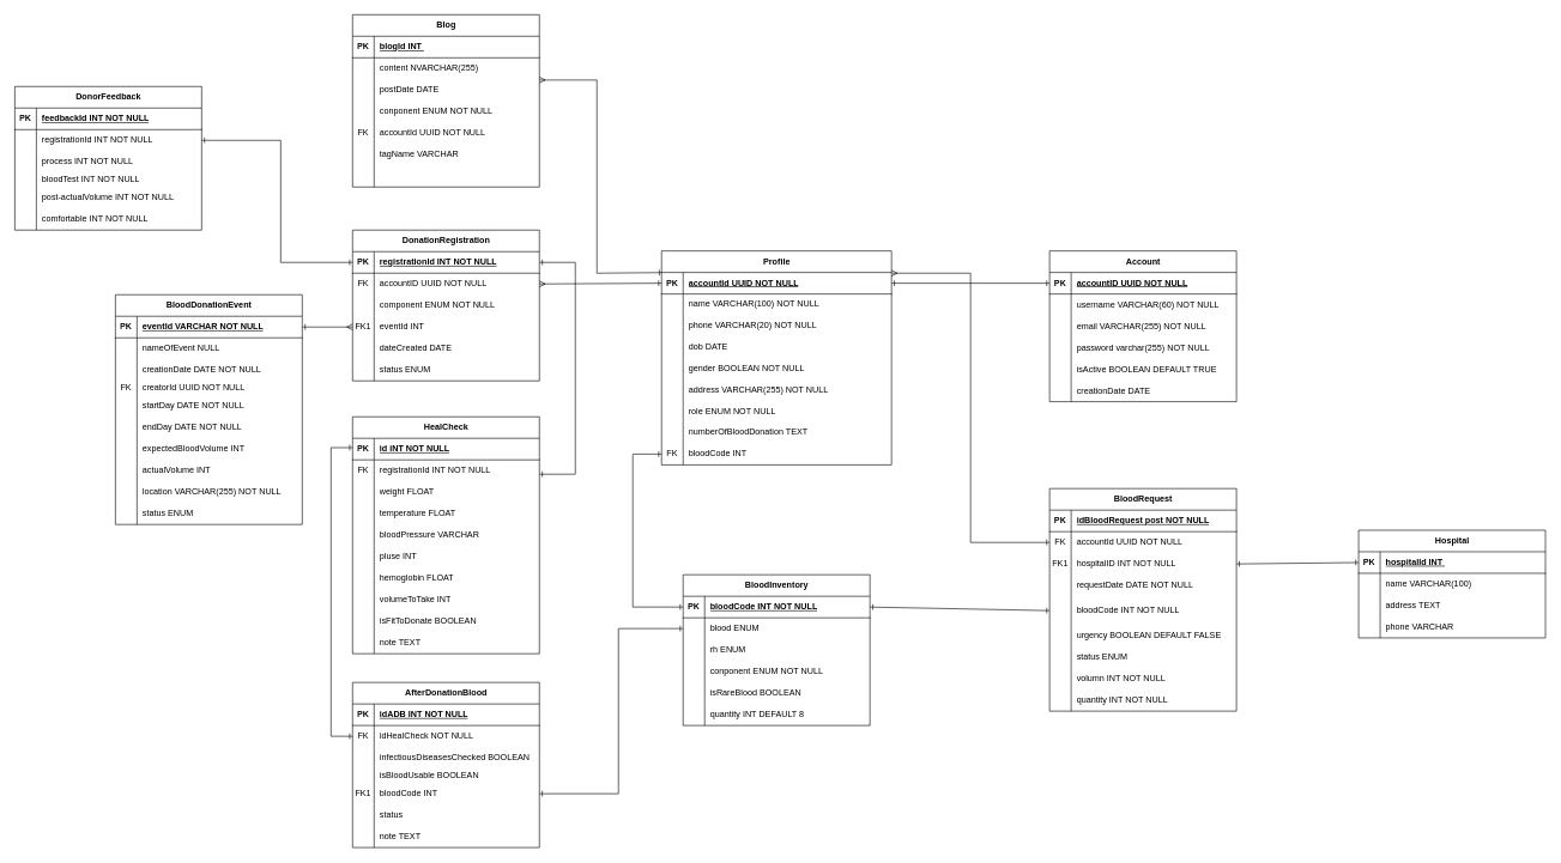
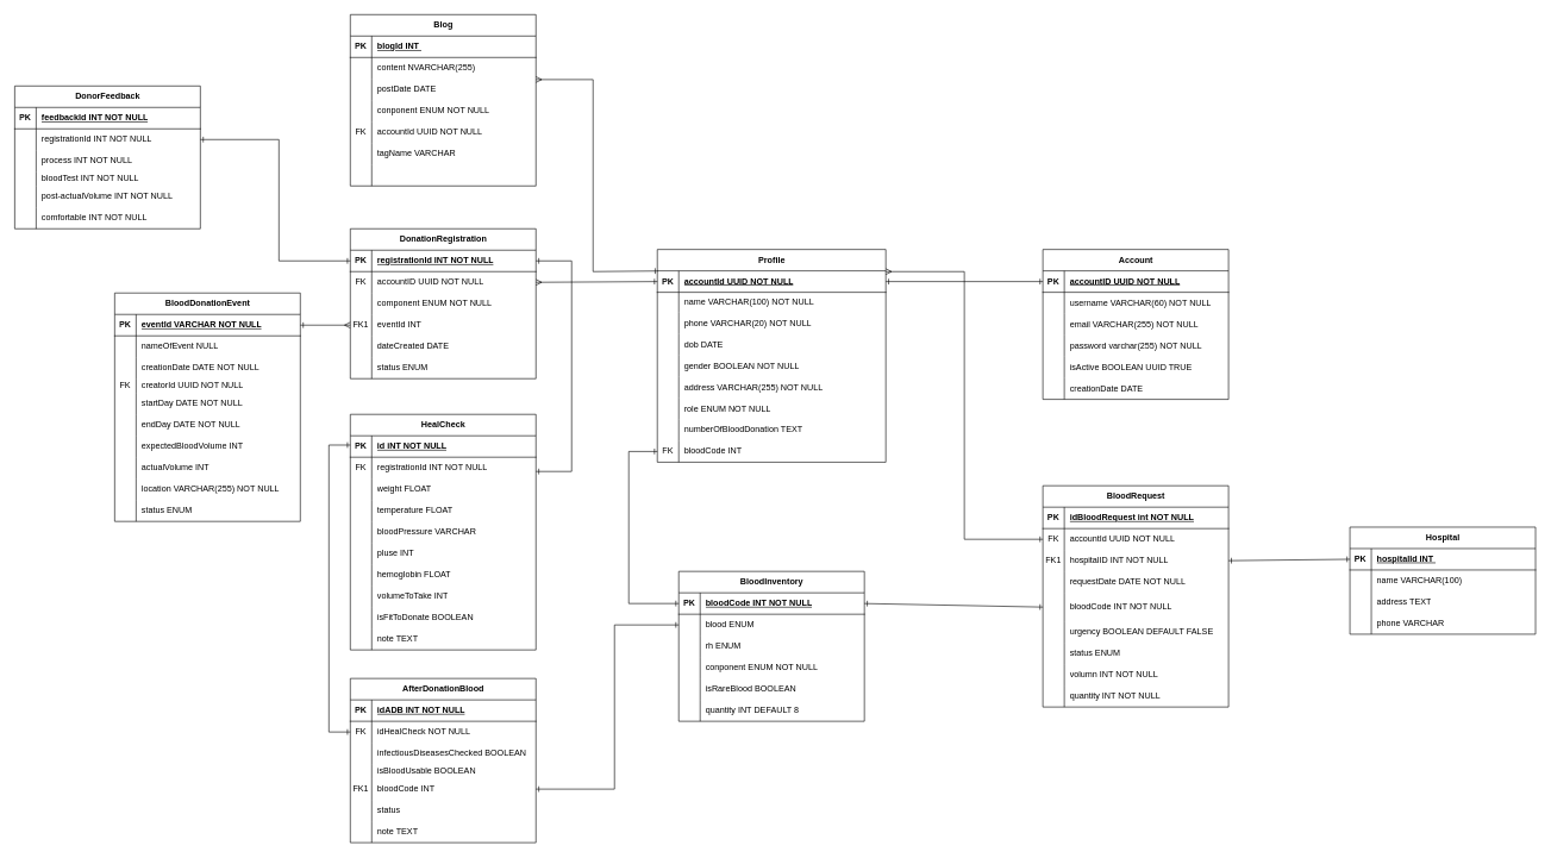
- <mxCell id="142" value="isActive BOOLEAN DEFAULT TRUE" style="shape=partialRectangle;connectable=0;fillColor=none;top=0;left=0;bottom=0;right=0;align=left;spacingLeft=6;overflow=hidden;whiteSpace=wrap;html=1;" vertex="1" parent="140"><mxGeometry x="30" width="230" height="30" as="geometry"><mxRectangle width="230" height="30" as="alternateBounds" /></mxGeometry></mxCell>
+ <mxCell id="142" value="isActive BOOLEAN UUID TRUE" style="shape=partialRectangle;connectable=0;fillColor=none;top=0;left=0;bottom=0;right=0;align=left;spacingLeft=6;overflow=hidden;whiteSpace=wrap;html=1;" vertex="1" parent="140"><mxGeometry x="30" width="230" height="30" as="geometry"><mxRectangle width="230" height="30" as="alternateBounds" /></mxGeometry></mxCell>
- <mxCell id="33" value="idBloodRequest post NOT NULL" style="shape=partialRectangle;connectable=0;fillColor=none;top=0;left=0;bottom=0;right=0;align=left;spacingLeft=6;fontStyle=5;overflow=hidden;whiteSpace=wrap;html=1;" vertex="1" parent="31"><mxGeometry x="30" width="230" height="30" as="geometry"><mxRectangle width="230" height="30" as="alternateBounds" /></mxGeometry></mxCell>
+ <mxCell id="33" value="idBloodRequest int NOT NULL" style="shape=partialRectangle;connectable=0;fillColor=none;top=0;left=0;bottom=0;right=0;align=left;spacingLeft=6;fontStyle=5;overflow=hidden;whiteSpace=wrap;html=1;" vertex="1" parent="31"><mxGeometry x="30" width="230" height="30" as="geometry"><mxRectangle width="230" height="30" as="alternateBounds" /></mxGeometry></mxCell>
